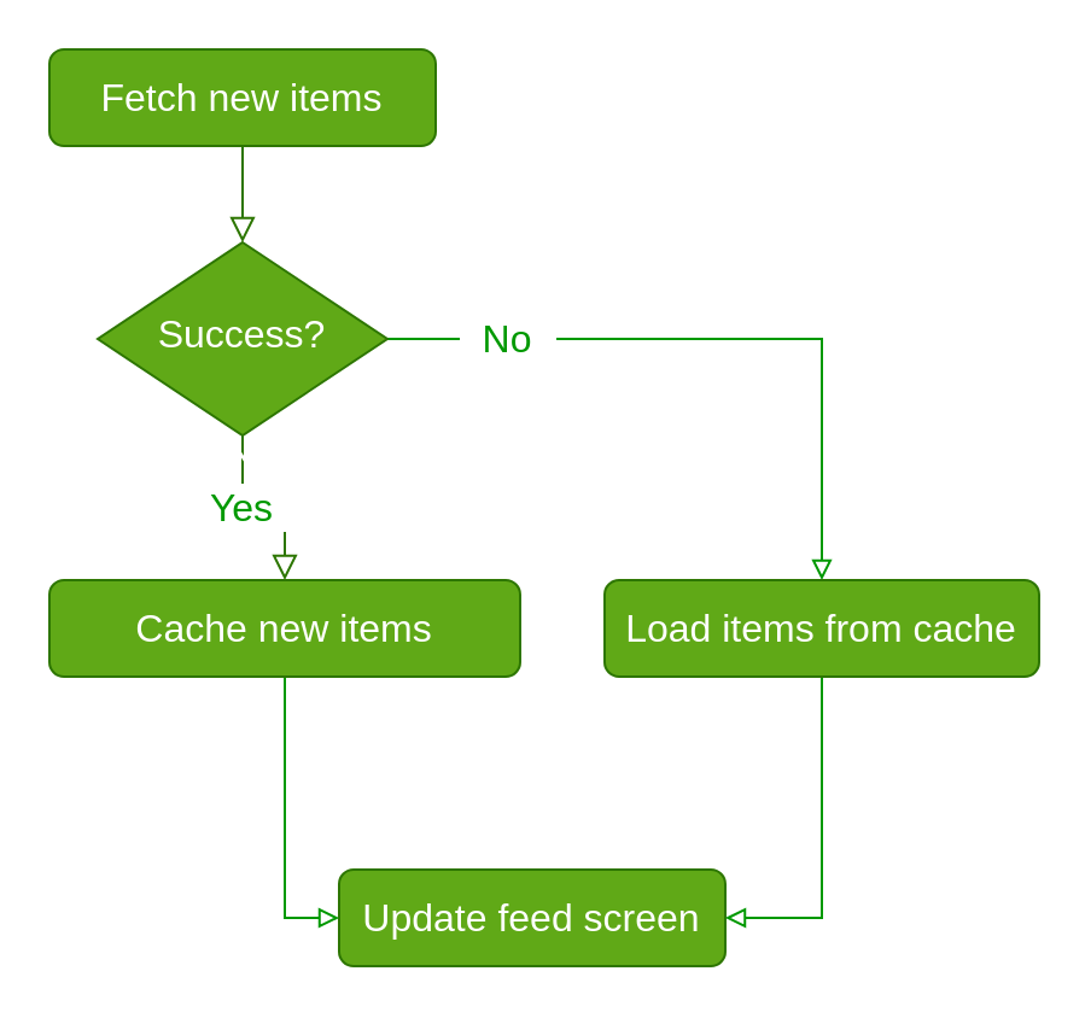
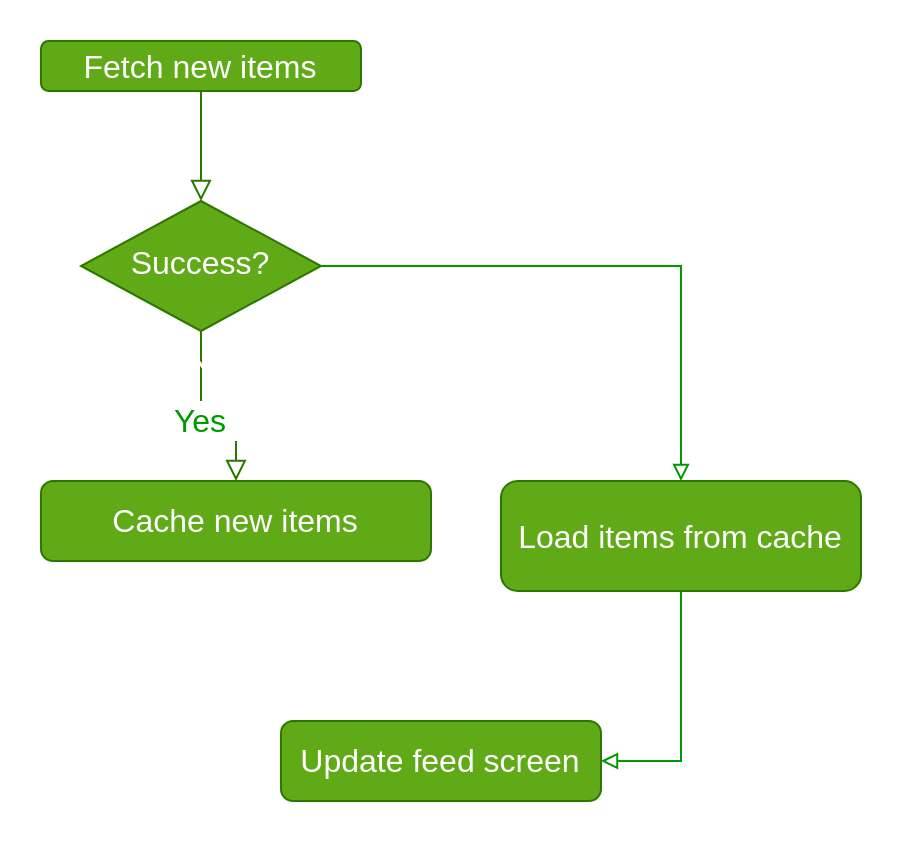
- <mxCell id="3" value="Fetch new items" style="rounded=1;whiteSpace=wrap;html=1;fontSize=16;glass=0;strokeWidth=1;shadow=0;strokeColor=#2D7600;fillColor=#60a917;fontColor=#ffffff;" parent="1" vertex="1"><mxGeometry x="20" y="20" width="160" height="40" as="geometry" /></mxCell>
+ <mxCell id="3" value="Fetch new items" style="rounded=1;whiteSpace=wrap;html=1;fontSize=16;glass=0;strokeWidth=1;shadow=0;strokeColor=#2D7600;fillColor=#60a917;fontColor=#ffffff;" parent="1" vertex="1"><mxGeometry x="20" y="20" width="160" height="25" as="geometry" /></mxCell>
- <mxCell id="6" value="Success?" style="rhombus;whiteSpace=wrap;html=1;shadow=0;fontFamily=Helvetica;fontSize=16;align=center;strokeWidth=1;spacing=6;spacingTop=-4;strokeColor=#2D7600;fillColor=#60a917;fontColor=#ffffff;" parent="1" vertex="1"><mxGeometry x="40" y="100" width="120" height="80" as="geometry" /></mxCell>
+ <mxCell id="6" value="Success?" style="rhombus;whiteSpace=wrap;html=1;shadow=0;fontFamily=Helvetica;fontSize=16;align=center;strokeWidth=1;spacing=6;spacingTop=-4;strokeColor=#2D7600;fillColor=#60a917;fontColor=#ffffff;" parent="1" vertex="1"><mxGeometry x="40" y="100" width="120" height="65" as="geometry" /></mxCell>
- <mxCell id="10" value="No&lt;br&gt;" style="text;html=1;align=center;verticalAlign=middle;whiteSpace=wrap;rounded=0;fontSize=16;allowArrows=0;connectable=0;fontColor=#009900;fillColor=#ffffff;" vertex="1" parent="1"><mxGeometry x="190" y="130" width="40" height="20" as="geometry" /></mxCell>
- <mxCell id="9" value="Load items from cache" style="rounded=1;whiteSpace=wrap;html=1;fontSize=16;glass=0;strokeWidth=1;shadow=0;strokeColor=#2D7600;fillColor=#60a917;fontColor=#ffffff;" parent="1" vertex="1"><mxGeometry x="250" y="240" width="180" height="40" as="geometry" /></mxCell>
+ <mxCell id="9" value="Load items from cache" style="rounded=1;whiteSpace=wrap;html=1;fontSize=16;glass=0;strokeWidth=1;shadow=0;strokeColor=#2D7600;fillColor=#60a917;fontColor=#ffffff;" parent="1" vertex="1"><mxGeometry x="250" y="240" width="180" height="55" as="geometry" /></mxCell>
- <mxCell id="11" style="edgeStyle=orthogonalEdgeStyle;rounded=0;orthogonalLoop=1;jettySize=auto;html=1;exitX=0.5;exitY=1;exitDx=0;exitDy=0;entryX=0;entryY=0.5;entryDx=0;entryDy=0;endArrow=block;endFill=0;strokeColor=#009900;fontSize=16;fontColor=#009900;" edge="1" parent="1" source="12" target="7"><mxGeometry relative="1" as="geometry" /></mxCell>
